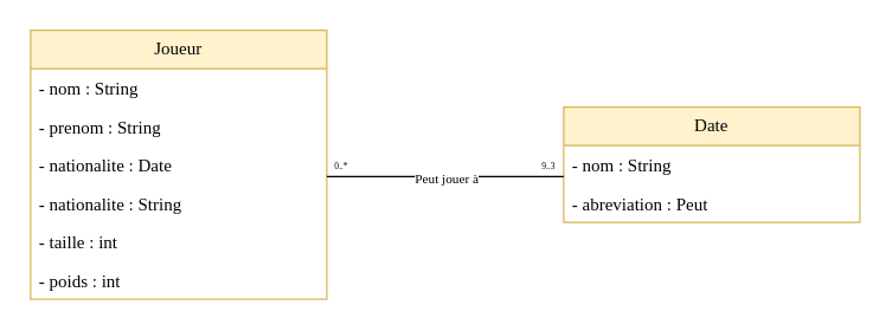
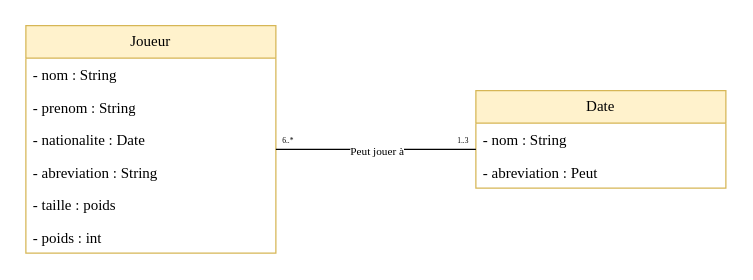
- <mxCell id="14" value="&lt;font face=&quot;Comic Sans MS&quot; style=&quot;font-size: 6px;&quot;&gt;0..*&lt;/font&gt;" style="text;html=1;align=center;verticalAlign=middle;whiteSpace=wrap;rounded=0;" vertex="1" parent="1"><mxGeometry x="220" y="101" width="20" height="18" as="geometry" /></mxCell>
+ <mxCell id="14" value="&lt;font face=&quot;Comic Sans MS&quot; style=&quot;font-size: 6px;&quot;&gt;6..*&lt;/font&gt;" style="text;html=1;align=center;verticalAlign=middle;whiteSpace=wrap;rounded=0;" vertex="1" parent="1"><mxGeometry x="220" y="101" width="20" height="18" as="geometry" /></mxCell>
- <mxCell id="15" value="&lt;font face=&quot;Comic Sans MS&quot; style=&quot;font-size: 6px;&quot;&gt;9..3&lt;/font&gt;" style="text;html=1;align=center;verticalAlign=middle;whiteSpace=wrap;rounded=0;" vertex="1" parent="1"><mxGeometry x="360" y="101" width="20" height="18" as="geometry" /></mxCell>
+ <mxCell id="15" value="&lt;font face=&quot;Comic Sans MS&quot; style=&quot;font-size: 6px;&quot;&gt;1..3&lt;/font&gt;" style="text;html=1;align=center;verticalAlign=middle;whiteSpace=wrap;rounded=0;" vertex="1" parent="1"><mxGeometry x="360" y="101" width="20" height="18" as="geometry" /></mxCell>
- <mxCell id="6" value="&lt;font face=&quot;Comic Sans MS&quot;&gt;- nationalite : String&lt;/font&gt;" style="text;strokeColor=none;fillColor=none;align=left;verticalAlign=top;spacingLeft=4;spacingRight=4;overflow=hidden;rotatable=0;points=[[0,0.5],[1,0.5]];portConstraint=eastwest;whiteSpace=wrap;html=1;" parent="2" vertex="1"><mxGeometry y="104" width="200" height="26" as="geometry" /></mxCell>
+ <mxCell id="6" value="&lt;font face=&quot;Comic Sans MS&quot;&gt;- abreviation : String&lt;/font&gt;" style="text;strokeColor=none;fillColor=none;align=left;verticalAlign=top;spacingLeft=4;spacingRight=4;overflow=hidden;rotatable=0;points=[[0,0.5],[1,0.5]];portConstraint=eastwest;whiteSpace=wrap;html=1;" parent="2" vertex="1"><mxGeometry y="104" width="200" height="26" as="geometry" /></mxCell>
- <mxCell id="7" value="&lt;font face=&quot;Comic Sans MS&quot;&gt;- taille : int&lt;/font&gt;" style="text;strokeColor=none;fillColor=none;align=left;verticalAlign=top;spacingLeft=4;spacingRight=4;overflow=hidden;rotatable=0;points=[[0,0.5],[1,0.5]];portConstraint=eastwest;whiteSpace=wrap;html=1;" parent="2" vertex="1"><mxGeometry y="130" width="200" height="26" as="geometry" /></mxCell>
+ <mxCell id="7" value="&lt;font face=&quot;Comic Sans MS&quot;&gt;- taille : poids&lt;/font&gt;" style="text;strokeColor=none;fillColor=none;align=left;verticalAlign=top;spacingLeft=4;spacingRight=4;overflow=hidden;rotatable=0;points=[[0,0.5],[1,0.5]];portConstraint=eastwest;whiteSpace=wrap;html=1;" parent="2" vertex="1"><mxGeometry y="130" width="200" height="26" as="geometry" /></mxCell>
